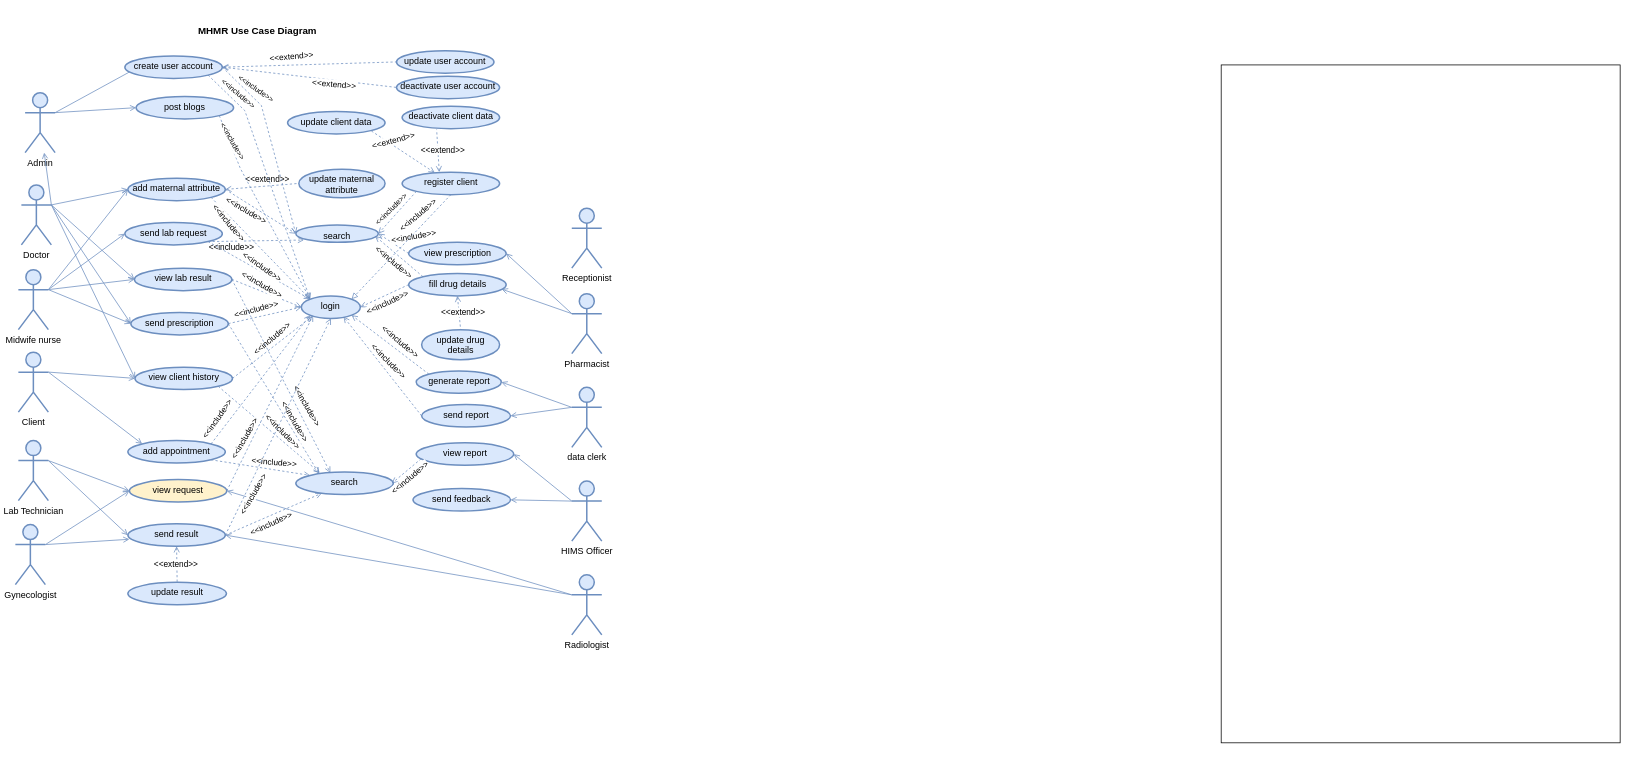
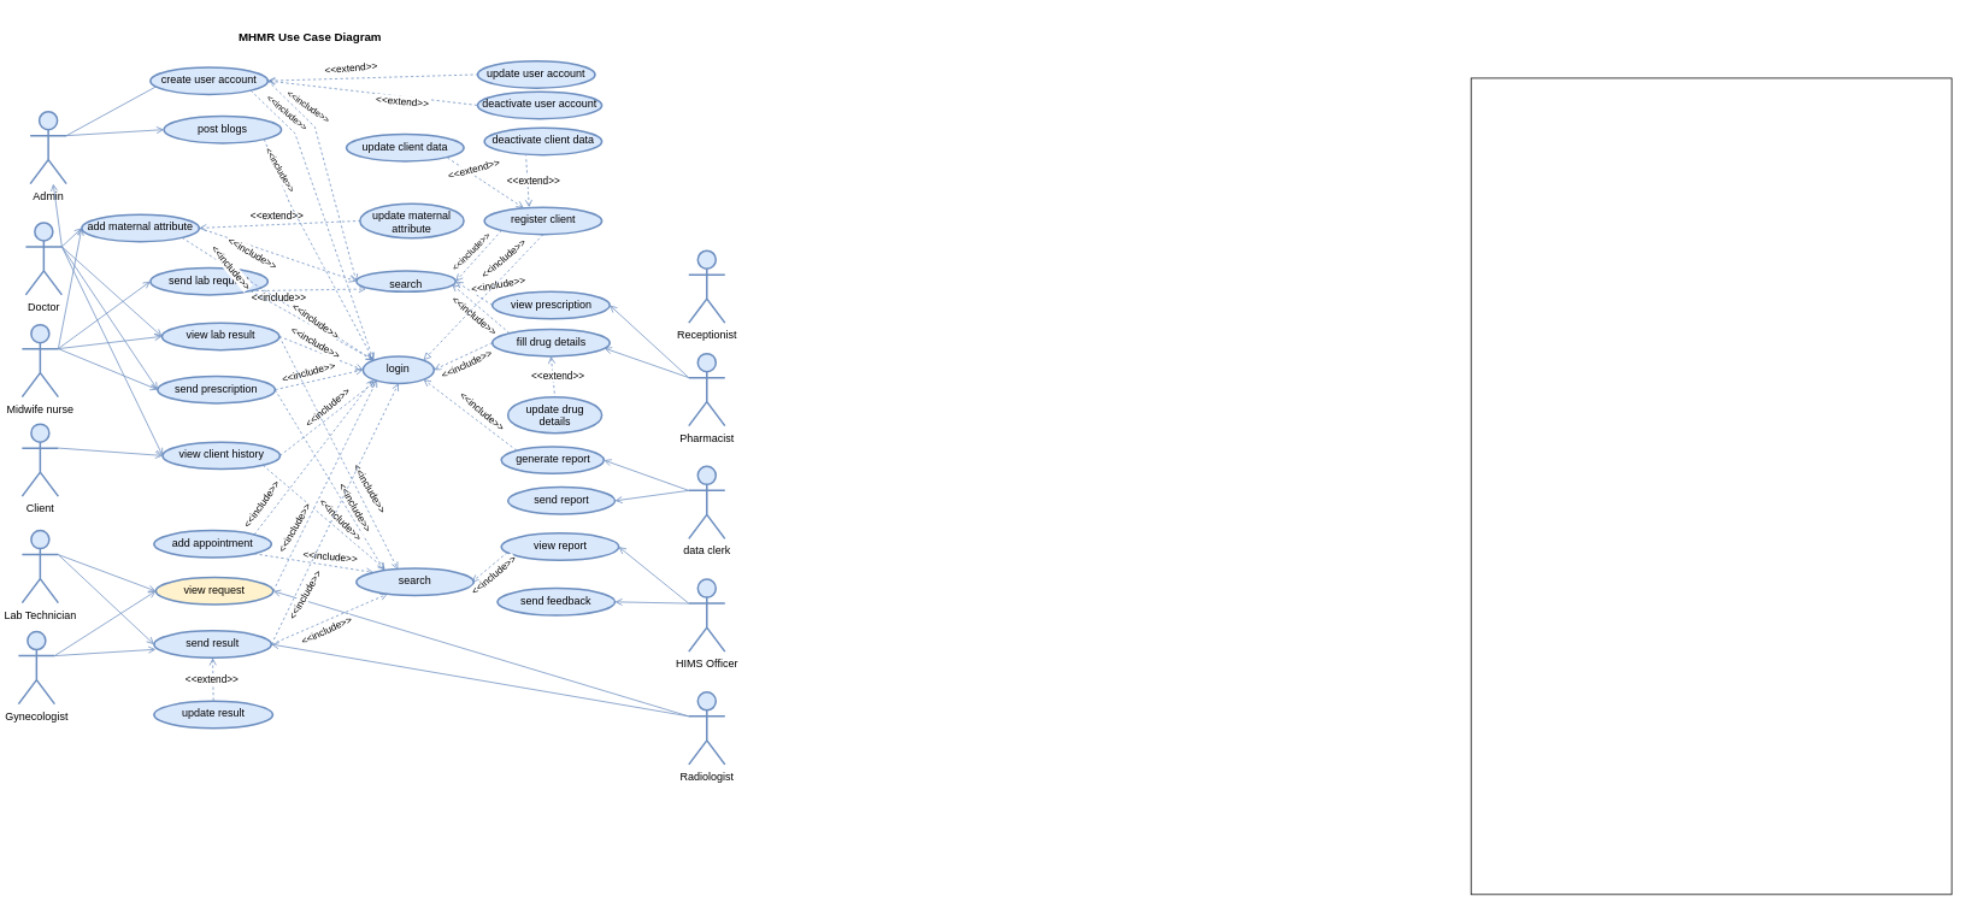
- <mxCell id="66" value="add maternal attribute" style="ellipse;whiteSpace=wrap;html=1;verticalAlign=top;strokeWidth=2;fillColor=#dae8fc;strokeColor=#6c8ebf;" parent="1" vertex="1"><mxGeometry x="170" y="237" width="130" height="30" as="geometry" /></mxCell>
+ <mxCell id="66" value="add maternal attribute" style="ellipse;whiteSpace=wrap;html=1;verticalAlign=top;strokeWidth=2;fillColor=#dae8fc;strokeColor=#6c8ebf;" parent="1" vertex="1"><mxGeometry x="90" y="237" width="130" height="30" as="geometry" /></mxCell>
- <mxCell id="123" value="" style="rounded=0;orthogonalLoop=1;jettySize=auto;html=1;endArrow=open;endFill=0;strokeWidth=1;fillColor=#dae8fc;strokeColor=#6c8ebf;exitX=0;exitY=0.5;exitDx=0;exitDy=0;dashed=1;entryX=0.715;entryY=0.926;entryDx=0;entryDy=0;entryPerimeter=0;" edge="1" parent="1" source="58" target="85"><mxGeometry relative="1" as="geometry"><mxPoint x="599.75" y="529" as="sourcePoint" /><mxPoint x="500.951" y="429.433" as="targetPoint" /></mxGeometry></mxCell>
- <mxCell id="124" value="&amp;lt;&amp;lt;include&amp;gt;&amp;gt;" style="edgeLabel;html=1;align=center;verticalAlign=middle;resizable=0;points=[];rotation=45;" vertex="1" connectable="0" parent="123"><mxGeometry x="-0.243" y="-1" relative="1" as="geometry"><mxPoint x="-5" y="-23" as="offset" /></mxGeometry></mxCell>
- <mxCell id="34" value="" style="rounded=0;orthogonalLoop=1;jettySize=auto;html=1;endArrow=open;endFill=0;strokeWidth=1;fillColor=#dae8fc;strokeColor=#6c8ebf;exitX=1;exitY=0.333;exitDx=0;exitDy=0;exitPerimeter=0;entryX=0;entryY=0;entryDx=0;entryDy=0;" parent="1" source="33" target="70" edge="1"><mxGeometry relative="1" as="geometry"><mxPoint x="643" y="317.667" as="sourcePoint" /><mxPoint x="523.962" y="390.393" as="targetPoint" /></mxGeometry></mxCell>
